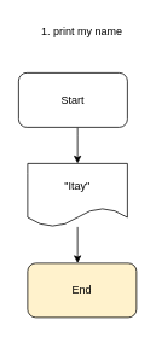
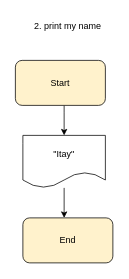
- <mxCell id="5" value="1. print my name" style="text;html=1;align=center;verticalAlign=middle;whiteSpace=wrap;rounded=0;" parent="1" vertex="1"><mxGeometry x="35" y="20" width="110" height="30" as="geometry" /></mxCell>
+ <mxCell id="5" value="2. print my name" style="text;html=1;align=center;verticalAlign=middle;whiteSpace=wrap;rounded=0;" parent="1" vertex="1"><mxGeometry x="35" y="20" width="110" height="30" as="geometry" /></mxCell>
- <mxCell id="3" value="Start" style="rounded=1;whiteSpace=wrap;html=1;" parent="1" vertex="1"><mxGeometry x="20" y="80" width="120" height="60" as="geometry" /></mxCell>
+ <mxCell id="3" value="Start" style="rounded=1;whiteSpace=wrap;html=1;fillColor=#fff2cc;" parent="1" vertex="1"><mxGeometry x="20" y="80" width="120" height="60" as="geometry" /></mxCell>
